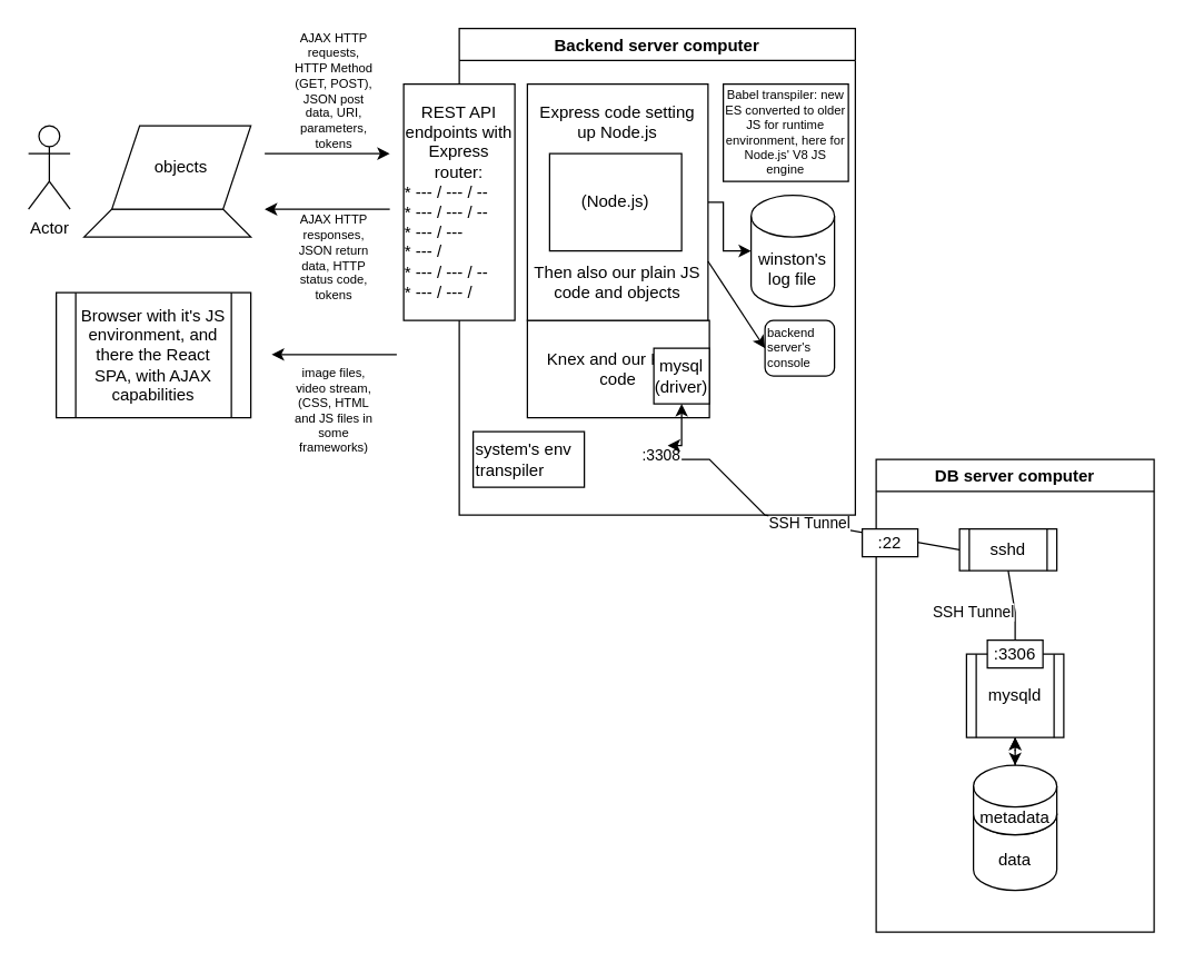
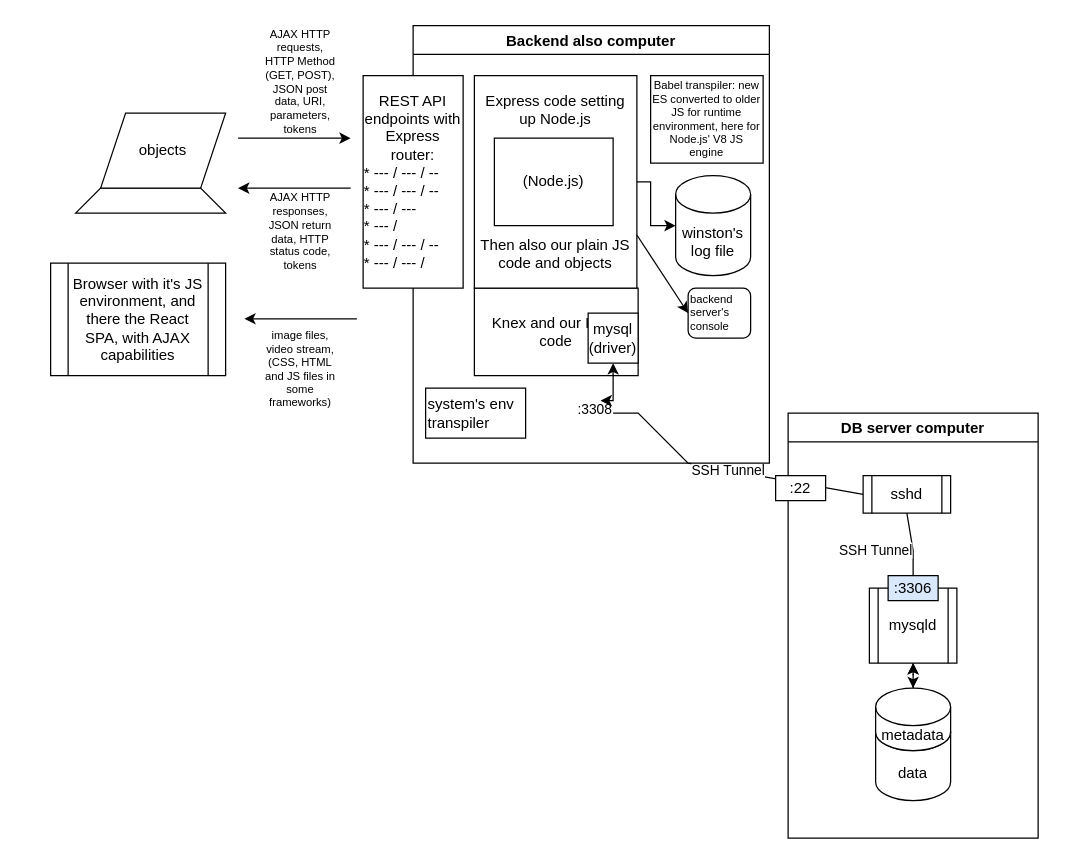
- <mxCell id="18" value="Backend server computer" style="swimlane;" vertex="1" parent="1"><mxGeometry x="330" y="20" width="285" height="350" as="geometry" /></mxCell>
+ <mxCell id="18" value="Backend also computer" style="swimlane;" vertex="1" parent="1"><mxGeometry x="330" y="20" width="285" height="350" as="geometry" /></mxCell>
- <mxCell id="2" value="Actor" style="shape=umlActor;verticalLabelPosition=bottom;verticalAlign=top;html=1;outlineConnect=0;" vertex="1" parent="1"><mxGeometry x="20" y="90" width="30" height="60" as="geometry" /></mxCell>
- <mxCell id="15" value=":3306" style="rounded=0;whiteSpace=wrap;html=1;" vertex="1" parent="8"><mxGeometry x="80" y="130" width="40" height="20" as="geometry" /></mxCell>
+ <mxCell id="15" value=":3306" style="rounded=0;whiteSpace=wrap;html=1;fillColor=#dae8fc;" vertex="1" parent="8"><mxGeometry x="80" y="130" width="40" height="20" as="geometry" /></mxCell>
